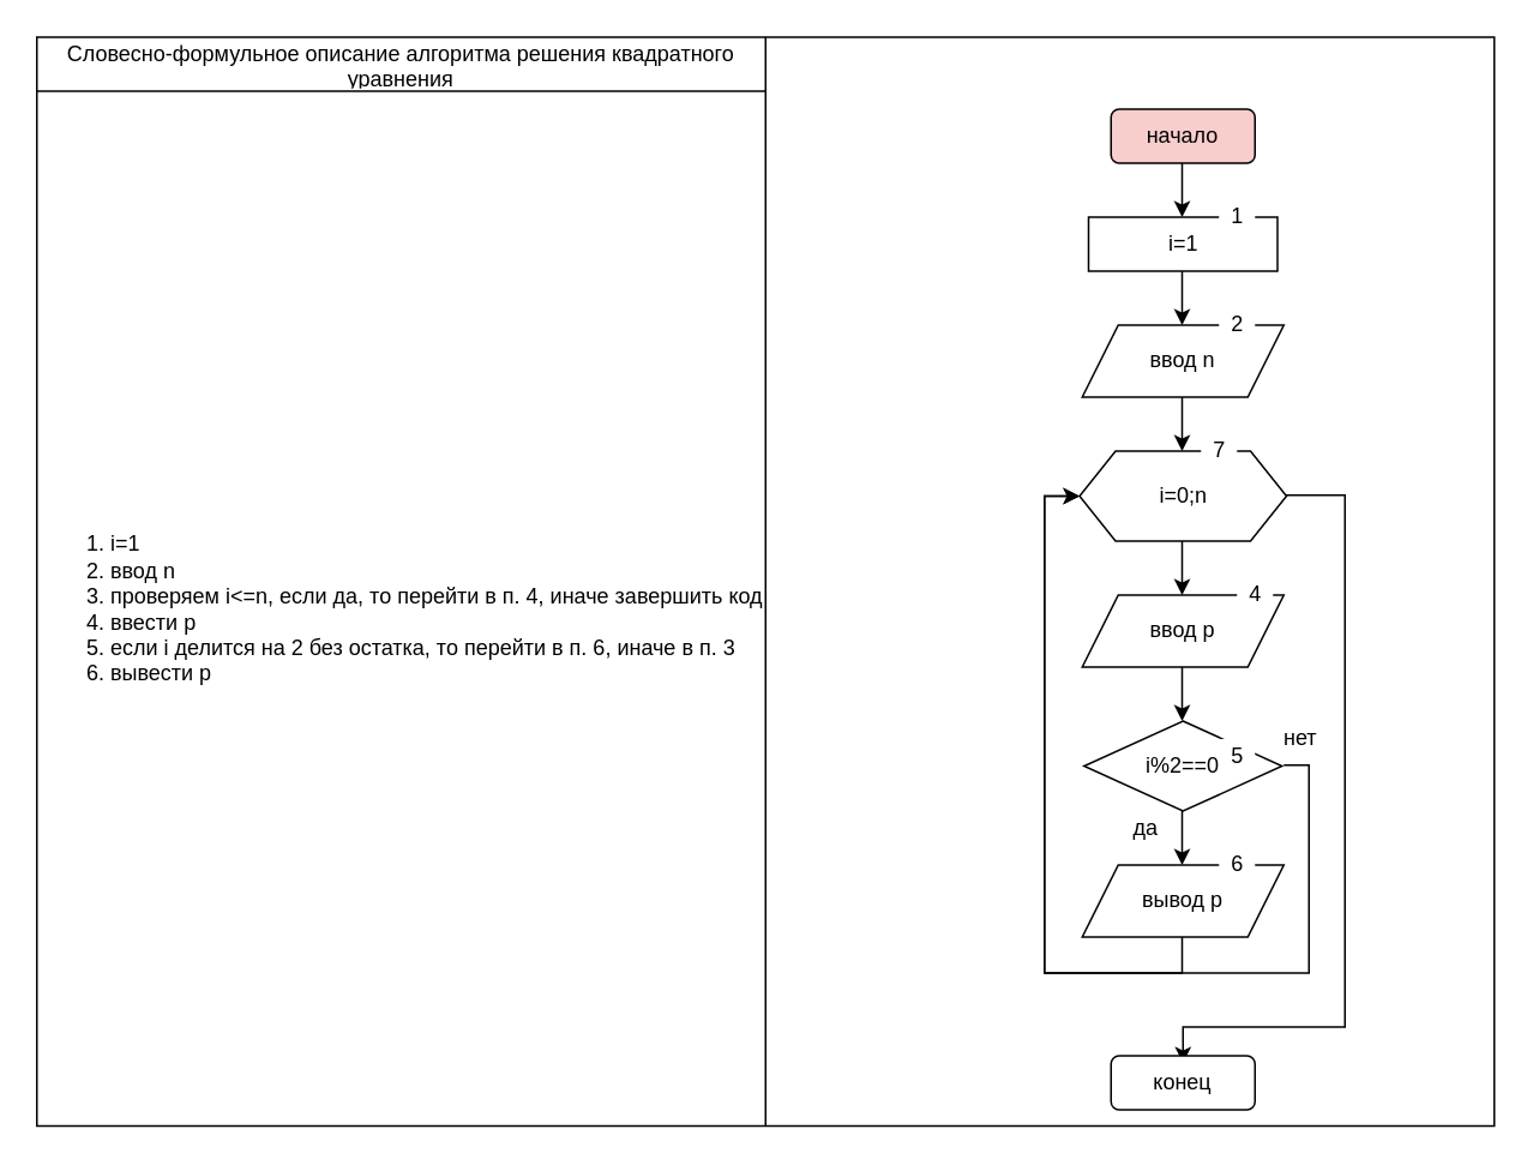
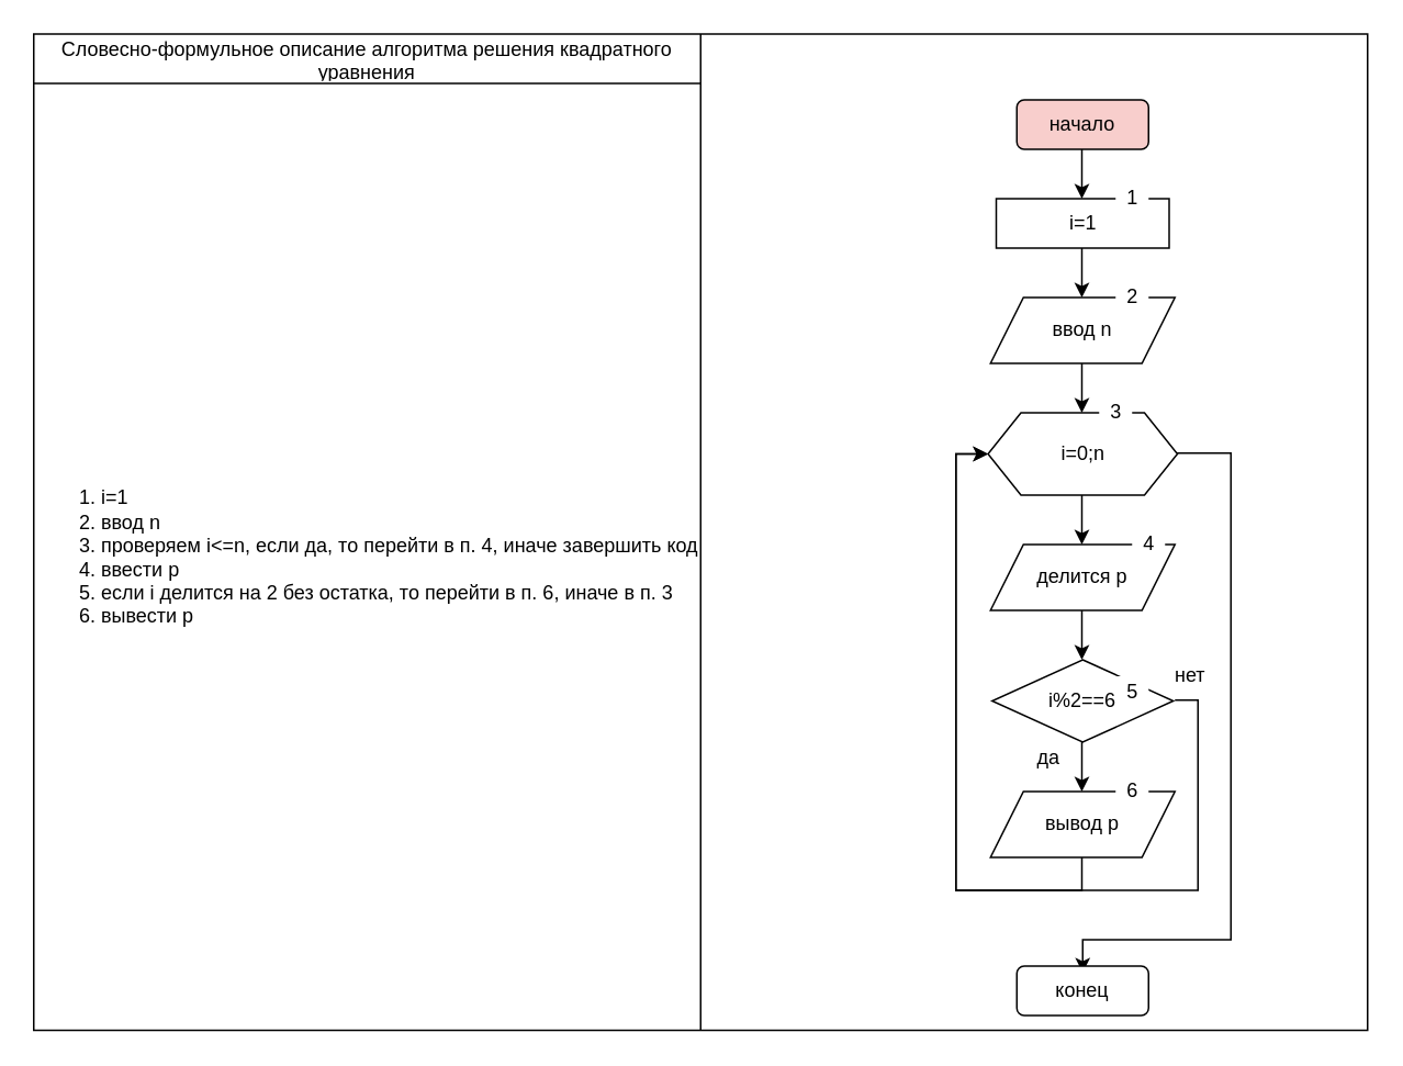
- <mxCell id="29" value="7" style="text;html=1;align=center;verticalAlign=middle;resizable=0;points=[];autosize=1;strokeColor=none;fillColor=#FFFFFF;" vertex="1" parent="1"><mxGeometry x="667" y="240" width="20" height="20" as="geometry" /></mxCell>
+ <mxCell id="29" value="3" style="text;html=1;align=center;verticalAlign=middle;resizable=0;points=[];autosize=1;strokeColor=none;fillColor=#FFFFFF;" vertex="1" parent="1"><mxGeometry x="667" y="240" width="20" height="20" as="geometry" /></mxCell>
- <mxCell id="21" value="ввод p" style="shape=parallelogram;perimeter=parallelogramPerimeter;whiteSpace=wrap;html=1;fixedSize=1;" vertex="1" parent="1"><mxGeometry x="601" y="330" width="112" height="40" as="geometry" /></mxCell>
+ <mxCell id="21" value="делится p" style="shape=parallelogram;perimeter=parallelogramPerimeter;whiteSpace=wrap;html=1;fixedSize=1;" vertex="1" parent="1"><mxGeometry x="601" y="330" width="112" height="40" as="geometry" /></mxCell>
- <mxCell id="22" value="i%2==0" style="rhombus;whiteSpace=wrap;html=1;hachureGap=4;pointerEvents=0;" vertex="1" parent="1"><mxGeometry x="602" y="400" width="110" height="50" as="geometry" /></mxCell>
+ <mxCell id="22" value="i%2==6" style="rhombus;whiteSpace=wrap;html=1;hachureGap=4;pointerEvents=0;" vertex="1" parent="1"><mxGeometry x="602" y="400" width="110" height="50" as="geometry" /></mxCell>
